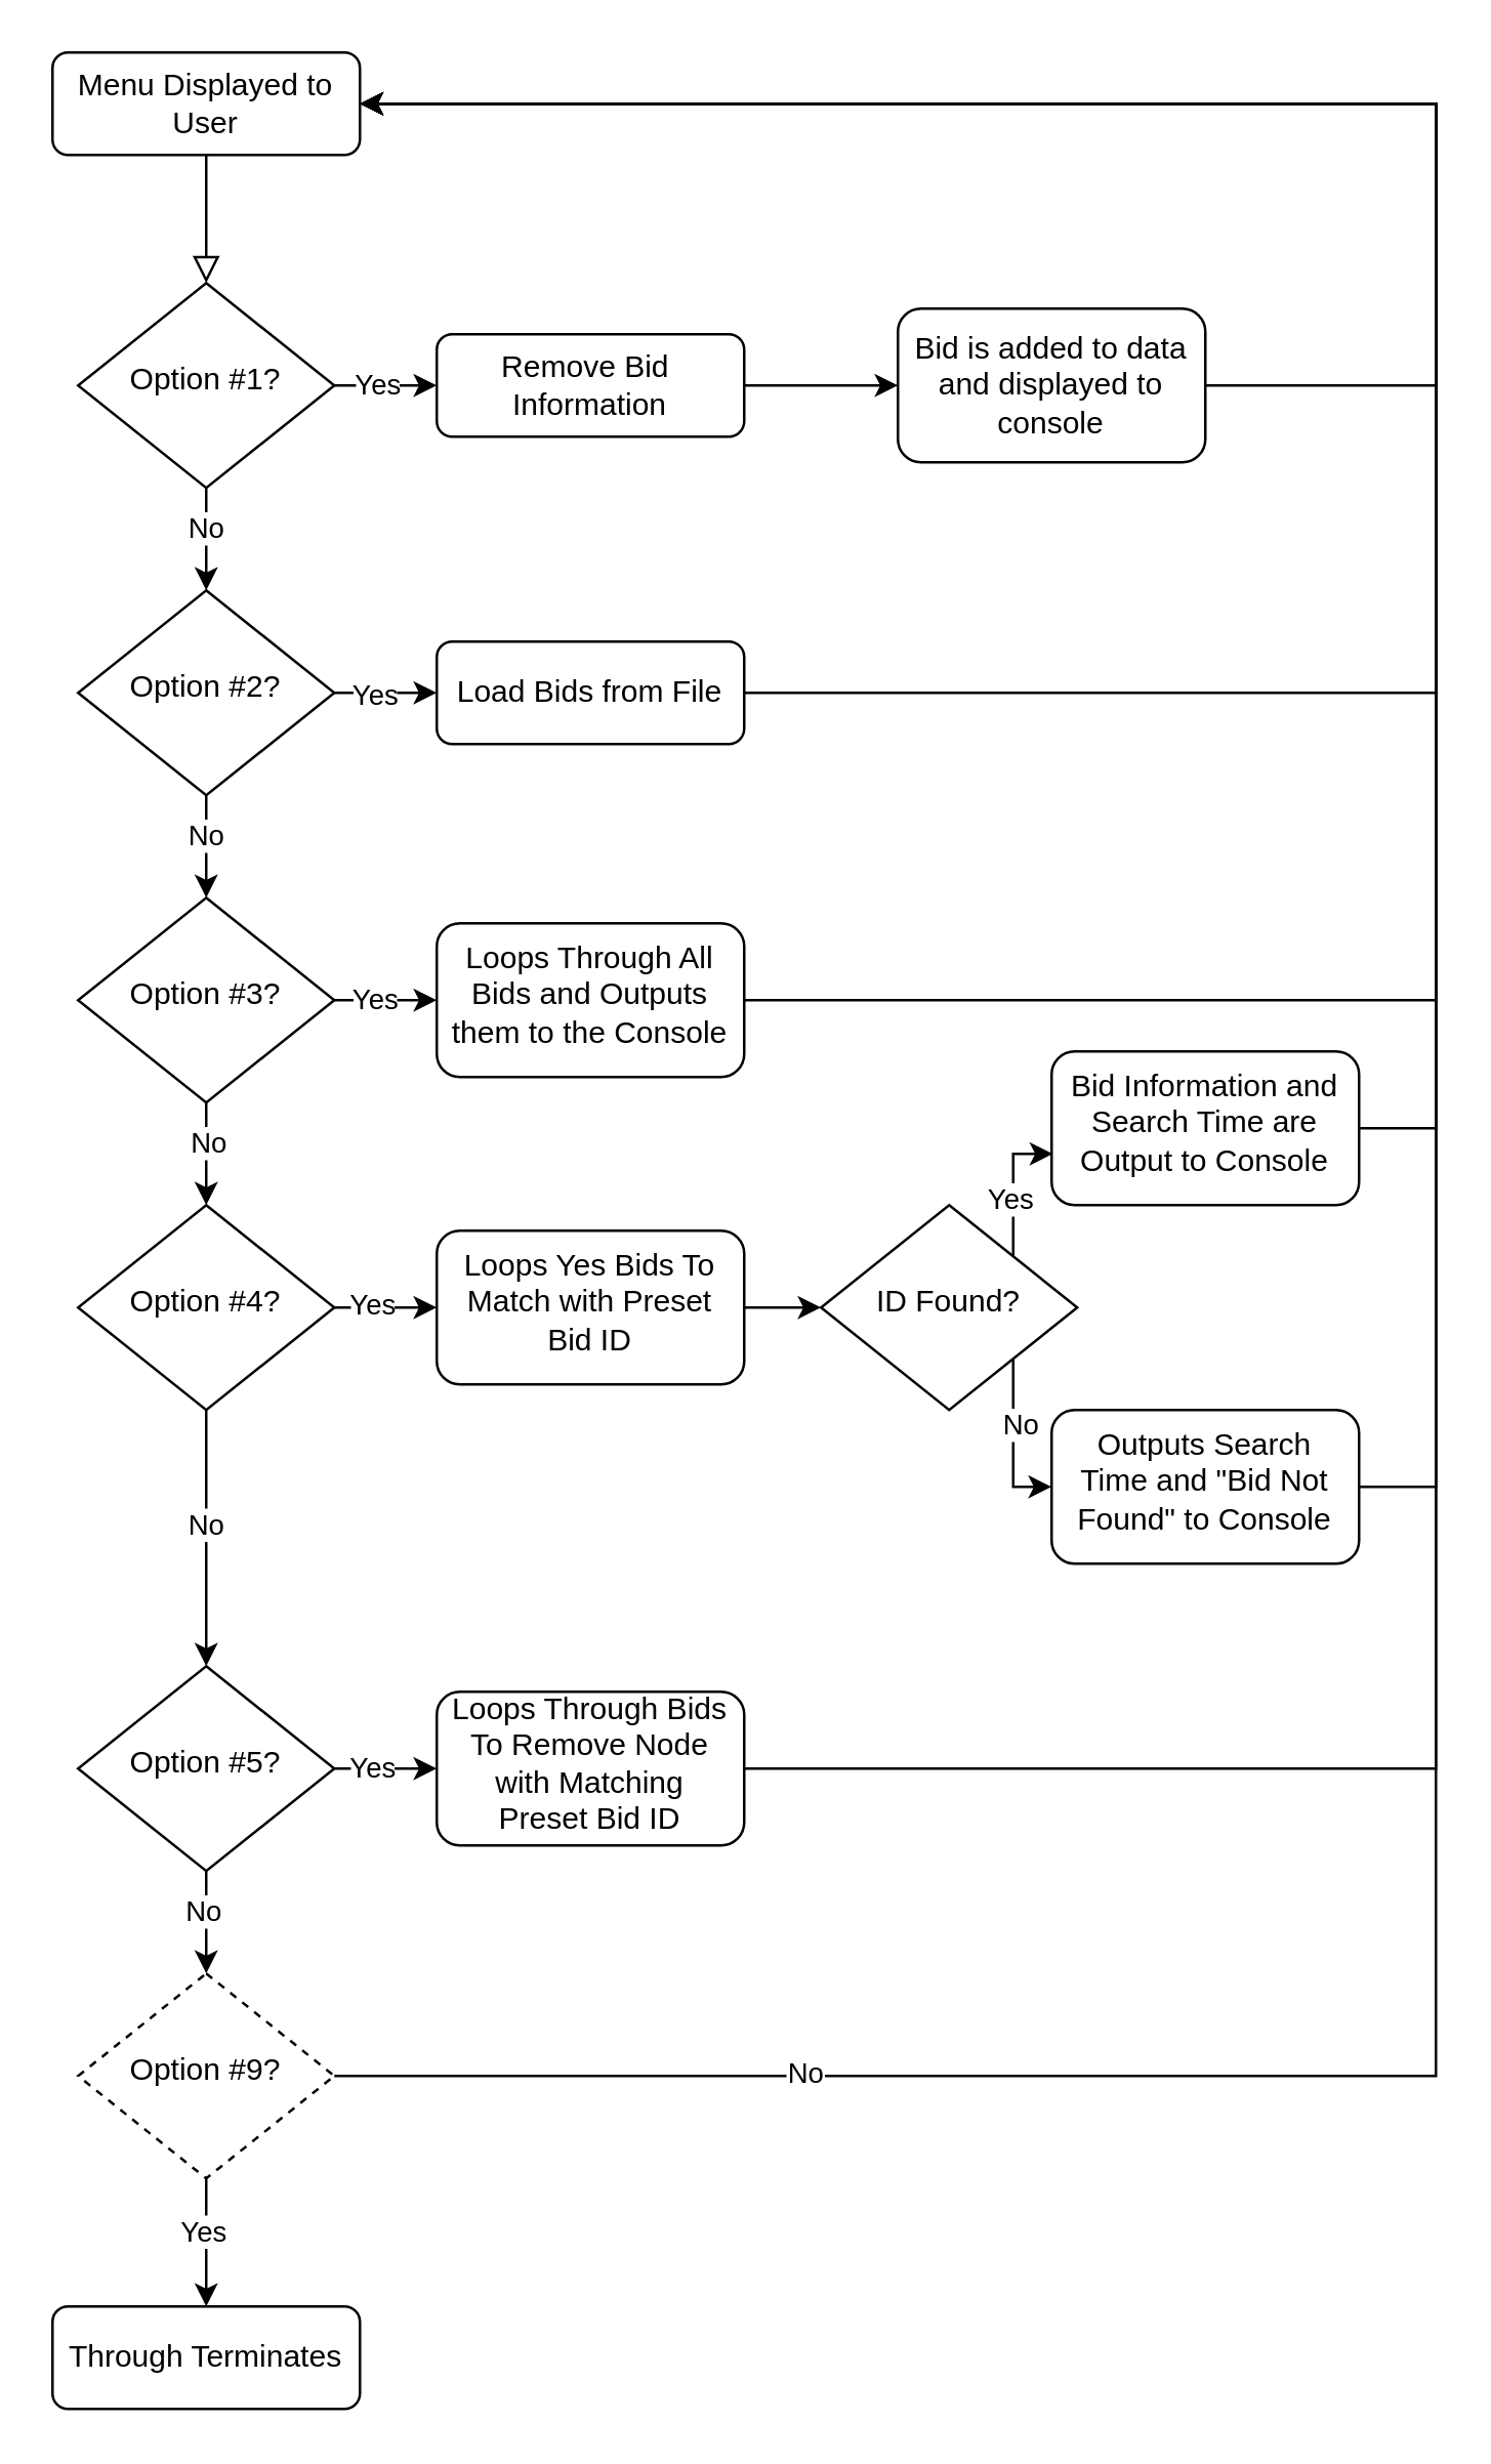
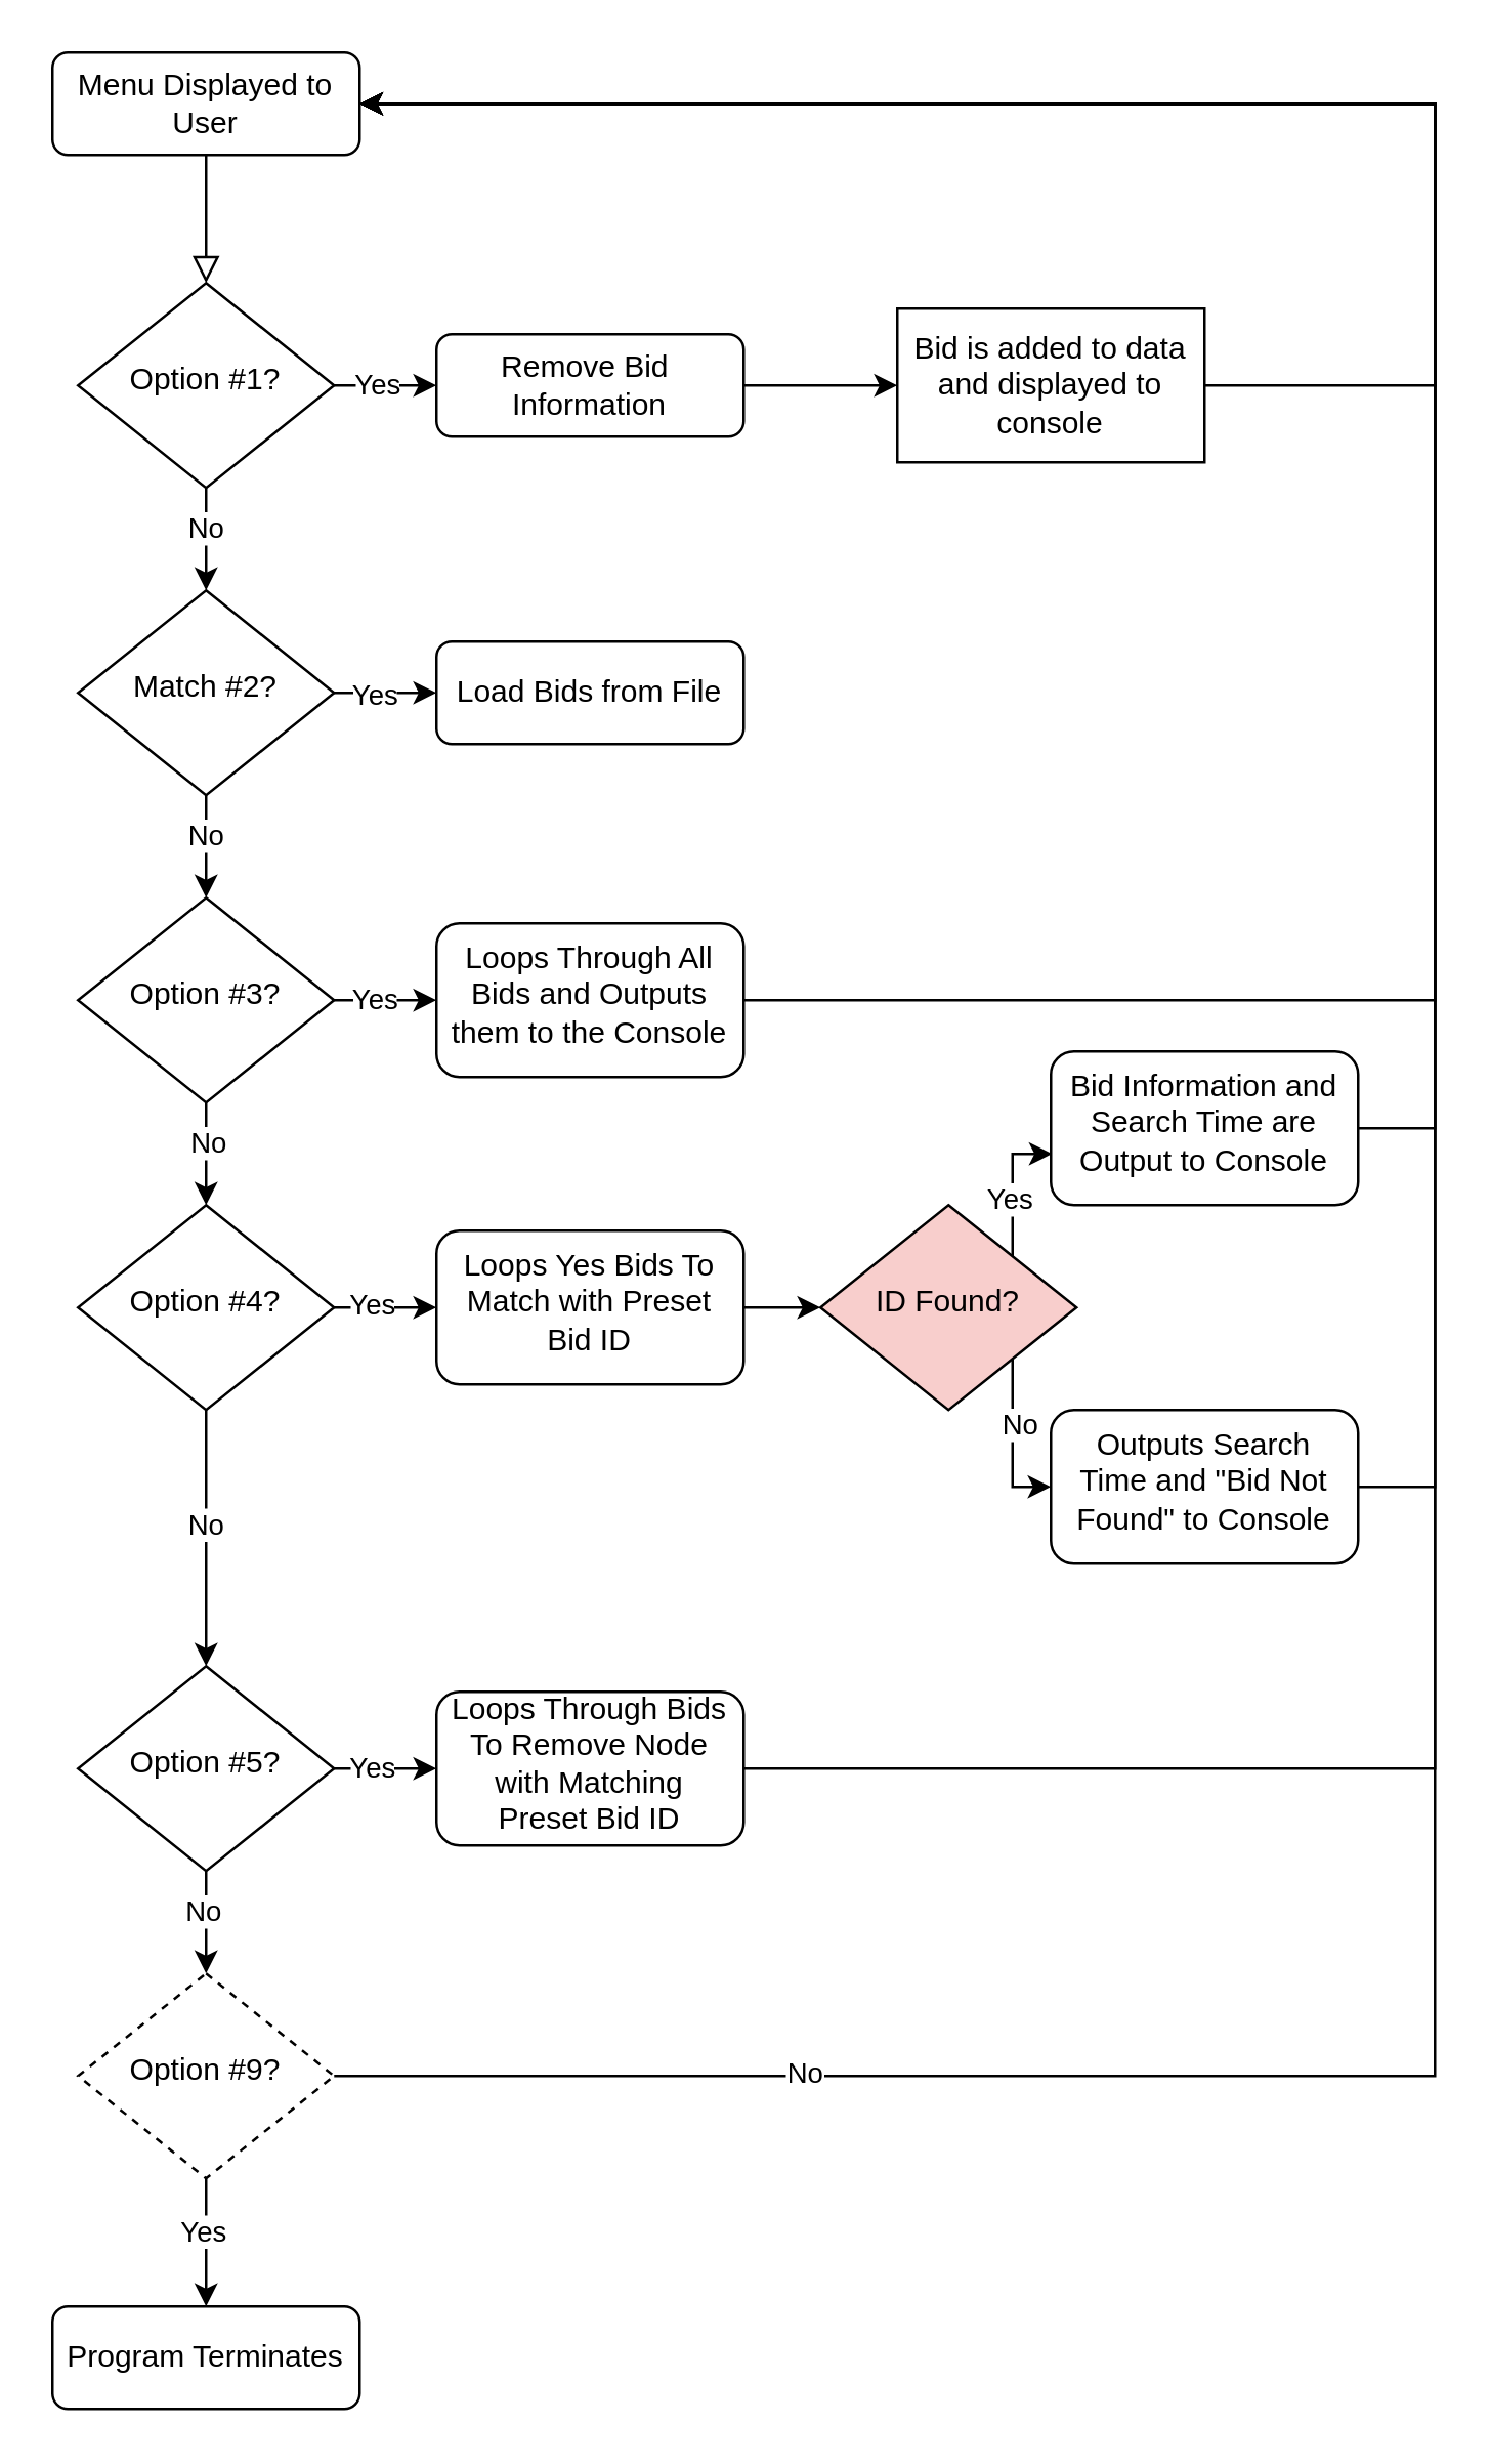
- <mxCell id="18" value="Bid is added to data and displayed to console" style="whiteSpace=wrap;html=1;rounded=1;glass=0;strokeWidth=1;shadow=0;" vertex="1" parent="1"><mxGeometry x="350" y="120" width="120" height="60" as="geometry" /></mxCell>
+ <mxCell id="18" value="Bid is added to data and displayed to console" style="whiteSpace=wrap;html=1;glass=0;strokeWidth=1;shadow=0;rounded=0;" vertex="1" parent="1"><mxGeometry x="350" y="120" width="120" height="60" as="geometry" /></mxCell>
- <mxCell id="12" value="Option #2?" style="rhombus;whiteSpace=wrap;html=1;shadow=0;fontFamily=Helvetica;fontSize=12;align=center;strokeWidth=1;spacing=6;spacingTop=-4;" parent="1" vertex="1"><mxGeometry x="30" y="230" width="100" height="80" as="geometry" /></mxCell>
+ <mxCell id="12" value="Match #2?" style="rhombus;whiteSpace=wrap;html=1;shadow=0;fontFamily=Helvetica;fontSize=12;align=center;strokeWidth=1;spacing=6;spacingTop=-4;" parent="1" vertex="1"><mxGeometry x="30" y="230" width="100" height="80" as="geometry" /></mxCell>
- <mxCell id="13" style="edgeStyle=orthogonalEdgeStyle;rounded=0;orthogonalLoop=1;jettySize=auto;html=1;exitX=1;exitY=0.5;exitDx=0;exitDy=0;entryX=1;entryY=0.5;entryDx=0;entryDy=0;" edge="1" parent="1" source="14" target="3"><mxGeometry relative="1" as="geometry"><Array as="points"><mxPoint x="560" y="270" /><mxPoint x="560" y="40" /></Array></mxGeometry></mxCell>
- <mxCell id="33" value="ID Found?" style="rhombus;whiteSpace=wrap;html=1;shadow=0;fontFamily=Helvetica;fontSize=12;align=center;strokeWidth=1;spacing=6;spacingTop=-4;" vertex="1" parent="1"><mxGeometry x="320" y="470" width="100" height="80" as="geometry" /></mxCell>
+ <mxCell id="33" value="ID Found?" style="rhombus;whiteSpace=wrap;html=1;shadow=0;fontFamily=Helvetica;fontSize=12;align=center;strokeWidth=1;spacing=6;spacingTop=-4;fillColor=#f8cecc;" vertex="1" parent="1"><mxGeometry x="320" y="470" width="100" height="80" as="geometry" /></mxCell>
- <mxCell id="50" value="Through Terminates" style="rounded=1;whiteSpace=wrap;html=1;fontSize=12;glass=0;strokeWidth=1;shadow=0;" vertex="1" parent="1"><mxGeometry x="20" y="900" width="120" height="40" as="geometry" /></mxCell>
+ <mxCell id="50" value="Program Terminates" style="rounded=1;whiteSpace=wrap;html=1;fontSize=12;glass=0;strokeWidth=1;shadow=0;" vertex="1" parent="1"><mxGeometry x="20" y="900" width="120" height="40" as="geometry" /></mxCell>
